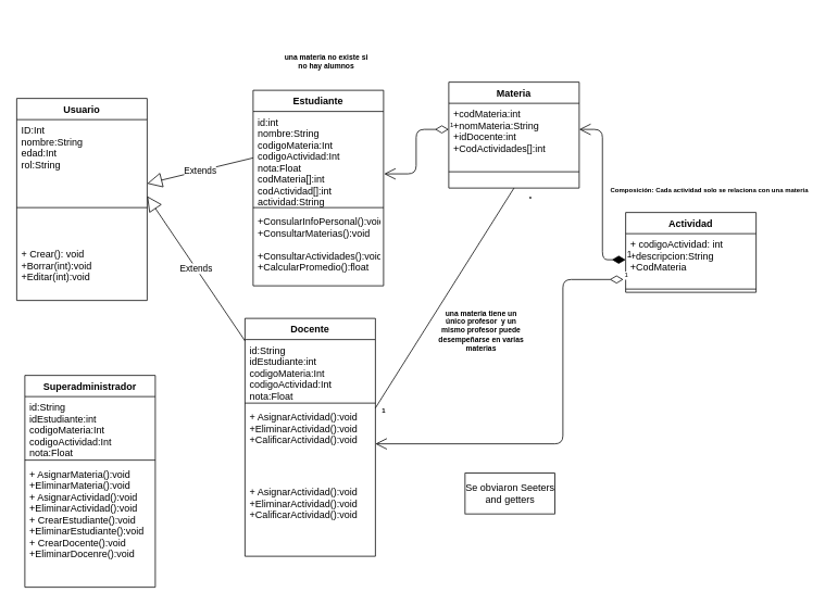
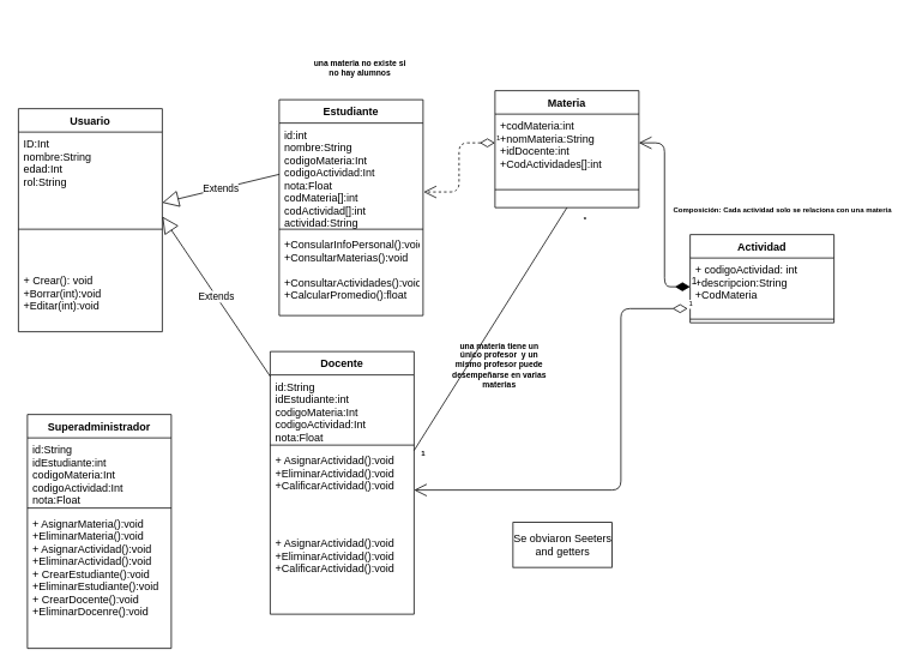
- <mxCell id="32" value="1" style="endArrow=open;html=1;endSize=12;startArrow=diamondThin;startSize=14;startFill=0;edgeStyle=orthogonalEdgeStyle;align=left;verticalAlign=bottom;fontSize=8;exitX=0;exitY=0.5;exitDx=0;exitDy=0;entryX=1.004;entryY=0.672;entryDx=0;entryDy=0;entryPerimeter=0;" parent="1" source="12" target="8" edge="1"><mxGeometry x="-1" y="3" relative="1" as="geometry"><mxPoint x="530" y="450" as="sourcePoint" /><mxPoint x="690" y="450" as="targetPoint" /></mxGeometry></mxCell>
+ <mxCell id="32" value="1" style="endArrow=open;html=1;endSize=12;startArrow=diamondThin;startSize=14;startFill=0;edgeStyle=orthogonalEdgeStyle;align=left;verticalAlign=bottom;fontSize=8;exitX=0;exitY=0.5;exitDx=0;exitDy=0;entryX=1.004;entryY=0.672;entryDx=0;entryDy=0;entryPerimeter=0;dashed=1;" parent="1" source="12" target="8" edge="1"><mxGeometry x="-1" y="3" relative="1" as="geometry"><mxPoint x="530" y="450" as="sourcePoint" /><mxPoint x="690" y="450" as="targetPoint" /></mxGeometry></mxCell>
- <mxCell id="30" value="una materia tiene un único profesor&amp;nbsp; y un mismo profesor puede desempeñarse en varias materias" style="text;align=center;fontStyle=1;verticalAlign=middle;spacingLeft=3;spacingRight=3;strokeColor=none;rotatable=0;points=[[0,0.5],[1,0.5]];portConstraint=eastwest;fontSize=9;html=1;whiteSpace=wrap;" parent="1" vertex="1"><mxGeometry x="530" y="350" width="120" height="110" as="geometry" /></mxCell>
+ <mxCell id="30" value="una materia tiene un único profesor&amp;nbsp; y un mismo profesor puede desempeñarse en varias materias" style="text;align=center;fontStyle=1;verticalAlign=middle;spacingLeft=3;spacingRight=3;strokeColor=none;rotatable=0;points=[[0,0.5],[1,0.5]];portConstraint=eastwest;fontSize=9;html=1;whiteSpace=wrap;" parent="1" vertex="1"><mxGeometry x="495" y="350" width="120" height="110" as="geometry" /></mxCell>
